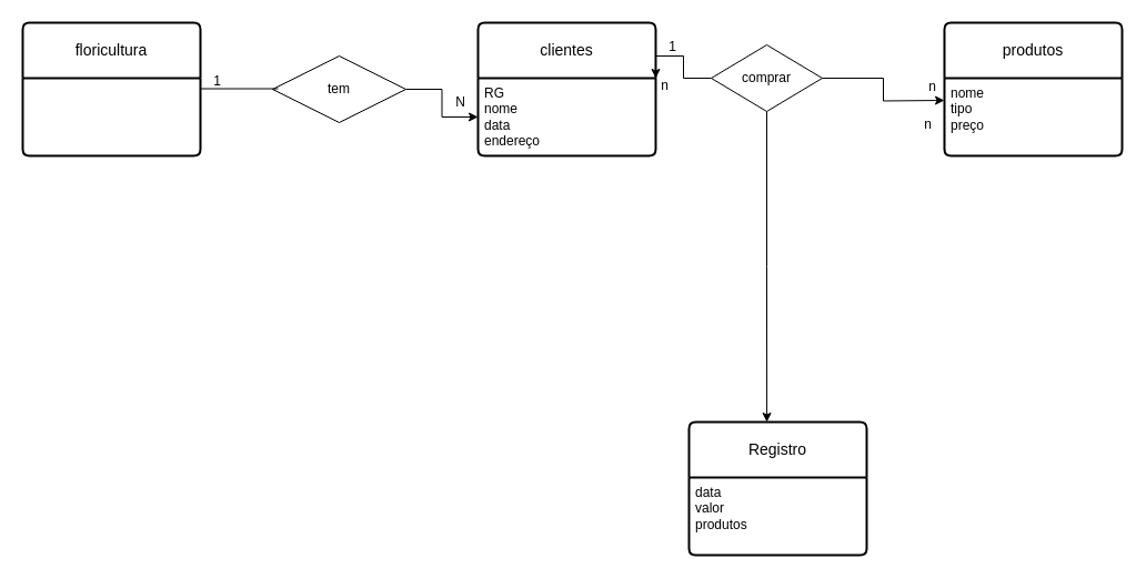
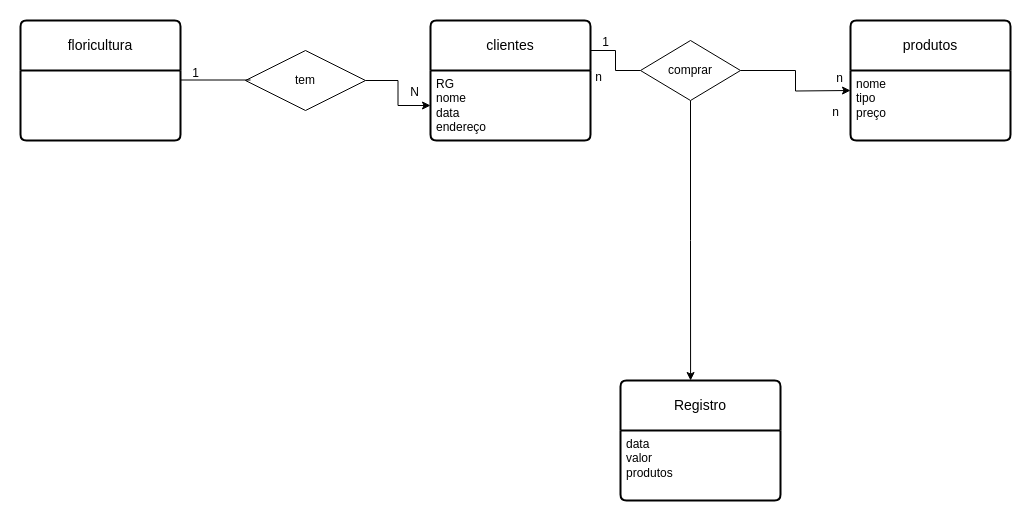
- <mxCell id="9" style="edgeStyle=orthogonalEdgeStyle;rounded=0;orthogonalLoop=1;jettySize=auto;html=1;exitX=0;exitY=0.5;exitDx=0;exitDy=0;entryX=1;entryY=0;entryDx=0;entryDy=0;" edge="1" parent="1" source="12" target="4"><mxGeometry relative="1" as="geometry" /></mxCell>
+ <mxCell id="9" style="edgeStyle=orthogonalEdgeStyle;rounded=0;orthogonalLoop=1;jettySize=auto;html=1;exitX=0;exitY=0.5;exitDx=0;exitDy=0;entryX=1;entryY=0;entryDx=0;entryDy=0;endArrow=none;" edge="1" parent="1" source="12" target="4"><mxGeometry relative="1" as="geometry" /></mxCell>
